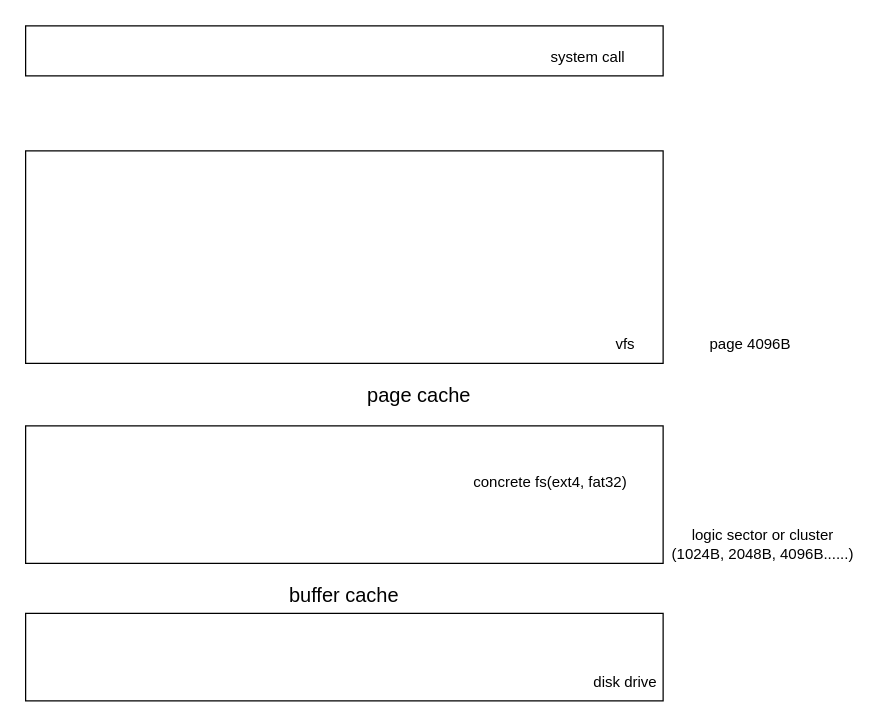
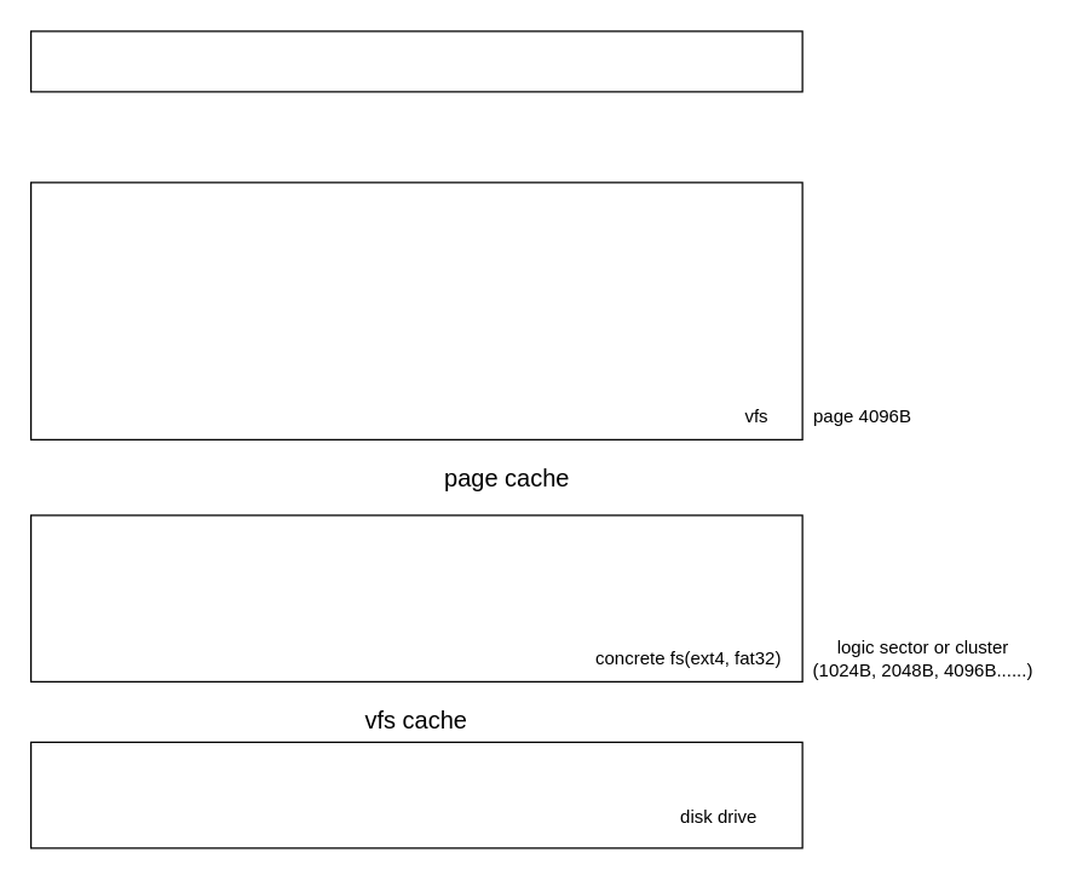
- <mxCell id="3" value="system call" style="text;strokeColor=none;align=center;fillColor=none;html=1;verticalAlign=middle;whiteSpace=wrap;rounded=0;" vertex="1" parent="1"><mxGeometry x="410" y="30" width="120" height="30" as="geometry" /></mxCell>
- <mxCell id="6" value="page 4096B" style="text;strokeColor=none;align=center;fillColor=none;html=1;verticalAlign=middle;whiteSpace=wrap;rounded=0;" vertex="1" parent="1"><mxGeometry x="560" y="260" width="80" height="30" as="geometry" /></mxCell>
+ <mxCell id="6" value="page 4096B" style="text;strokeColor=none;align=center;fillColor=none;html=1;verticalAlign=middle;whiteSpace=wrap;rounded=0;" vertex="1" parent="1"><mxGeometry x="530" y="260" width="80" height="30" as="geometry" /></mxCell>
- <mxCell id="8" value="concrete fs(ext4, fat32)" style="text;strokeColor=none;align=center;fillColor=none;html=1;verticalAlign=middle;whiteSpace=wrap;rounded=0;" vertex="1" parent="1"><mxGeometry x="365" y="370" width="150" height="30" as="geometry" /></mxCell>
+ <mxCell id="8" value="concrete fs(ext4, fat32)" style="text;strokeColor=none;align=center;fillColor=none;html=1;verticalAlign=middle;whiteSpace=wrap;rounded=0;" vertex="1" parent="1"><mxGeometry x="380" y="420" width="150" height="30" as="geometry" /></mxCell>
- <mxCell id="13" value="buffer cache" style="text;strokeColor=none;align=center;fillColor=none;html=1;verticalAlign=middle;whiteSpace=wrap;rounded=0;fontSize=16;" vertex="1" parent="1"><mxGeometry x="205" y="460" width="140" height="30" as="geometry" /></mxCell>
+ <mxCell id="13" value="vfs cache" style="text;strokeColor=none;align=center;fillColor=none;html=1;verticalAlign=middle;whiteSpace=wrap;rounded=0;fontSize=16;" vertex="1" parent="1"><mxGeometry x="205" y="460" width="140" height="30" as="geometry" /></mxCell>
- <mxCell id="10" value="disk drive" style="text;strokeColor=none;align=center;fillColor=none;html=1;verticalAlign=middle;whiteSpace=wrap;rounded=0;" vertex="1" parent="1"><mxGeometry x="470" y="530" width="60" height="30" as="geometry" /></mxCell>
+ <mxCell id="10" value="disk drive" style="text;strokeColor=none;align=center;fillColor=none;html=1;verticalAlign=middle;whiteSpace=wrap;rounded=0;" vertex="1" parent="1"><mxGeometry x="445" y="525" width="60" height="30" as="geometry" /></mxCell>
